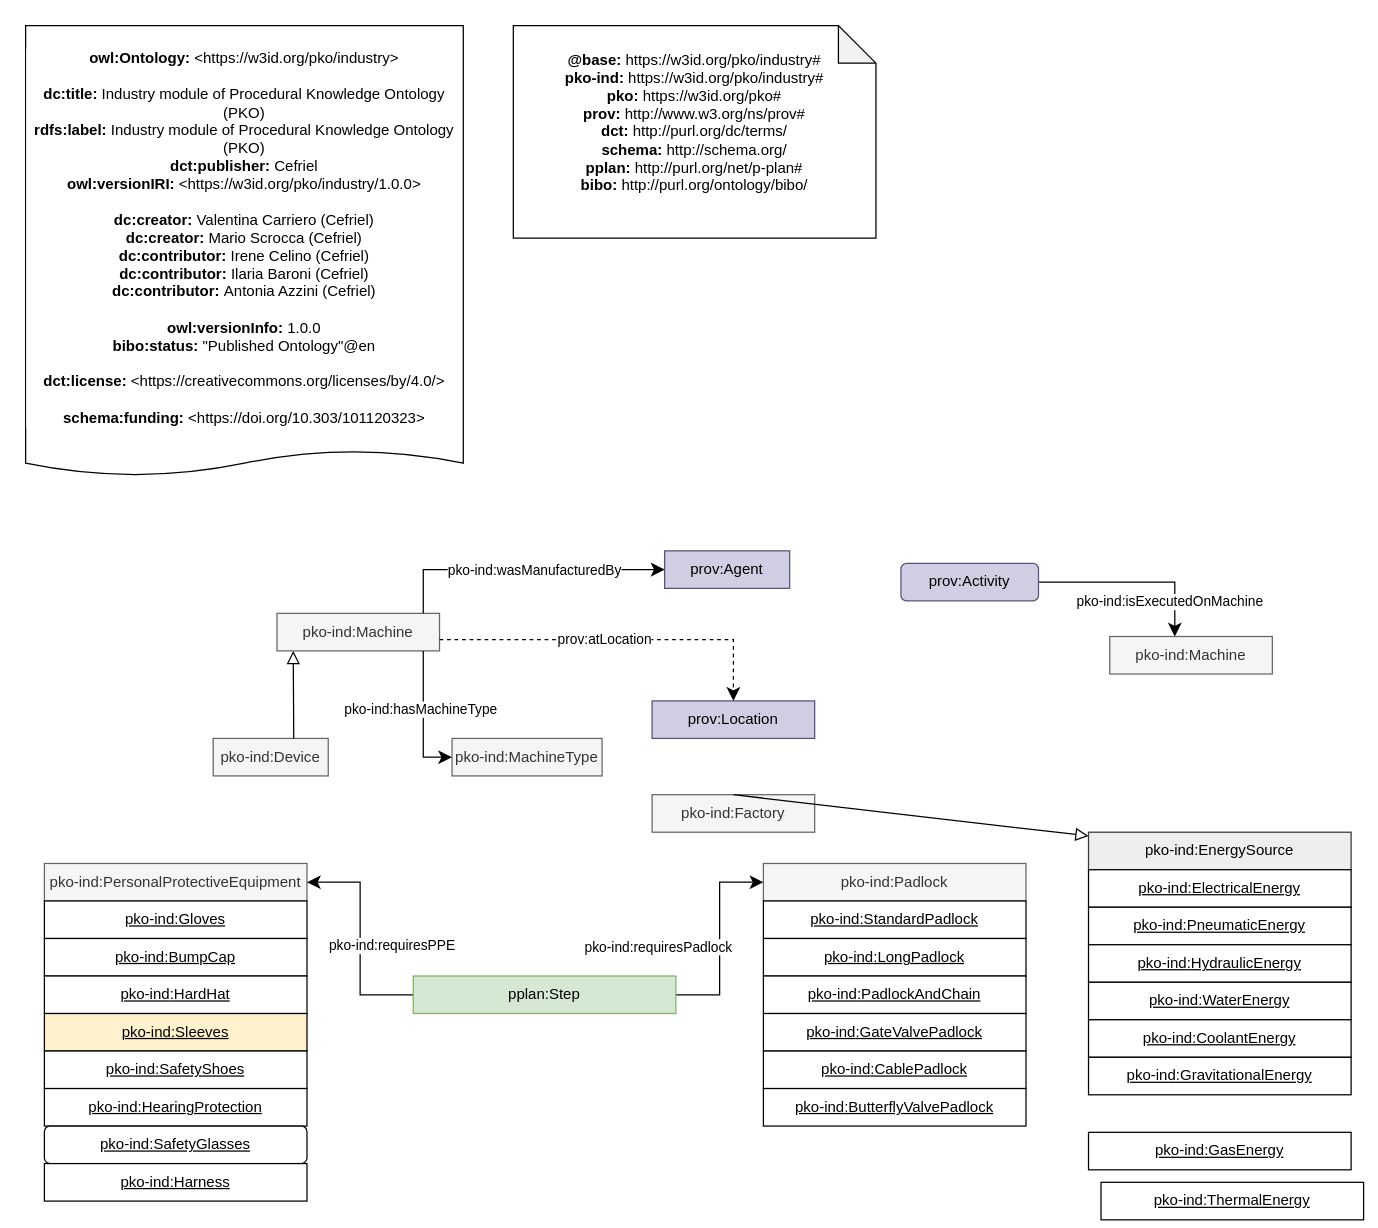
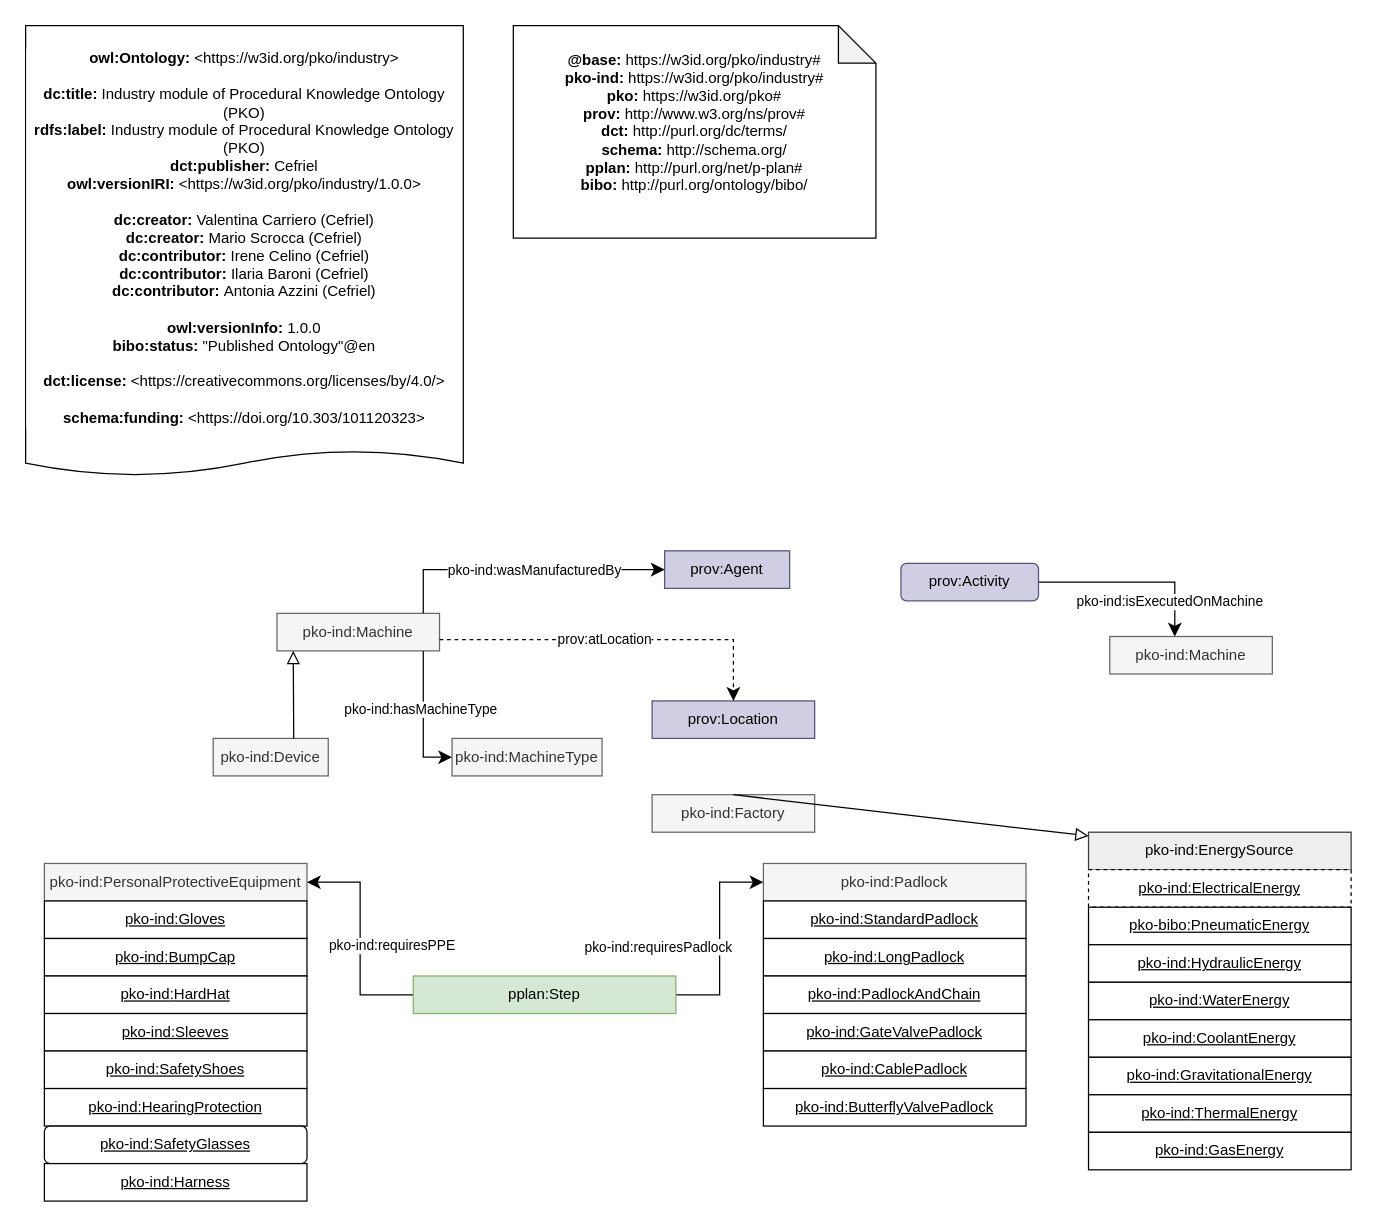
- <mxCell id="39" value="&lt;u&gt;pko-ind:ElectricalEnergy&lt;/u&gt;" style="rounded=0;whiteSpace=wrap;html=1;snapToPoint=1;points=[[0.1,0],[0.2,0],[0.3,0],[0.4,0],[0.5,0],[0.6,0],[0.7,0],[0.8,0],[0.9,0],[0,0.1],[0,0.3],[0,0.5],[0,0.7],[0,0.9],[0.1,1],[0.2,1],[0.3,1],[0.4,1],[0.5,1],[0.6,1],[0.7,1],[0.8,1],[0.9,1],[1,0.1],[1,0.3],[1,0.5],[1,0.7],[1,0.9]];" parent="1" vertex="1"><mxGeometry x="870" y="695" width="210" height="30" as="geometry" /></mxCell>
+ <mxCell id="39" value="&lt;u&gt;pko-ind:ElectricalEnergy&lt;/u&gt;" style="rounded=0;whiteSpace=wrap;html=1;snapToPoint=1;points=[[0.1,0],[0.2,0],[0.3,0],[0.4,0],[0.5,0],[0.6,0],[0.7,0],[0.8,0],[0.9,0],[0,0.1],[0,0.3],[0,0.5],[0,0.7],[0,0.9],[0.1,1],[0.2,1],[0.3,1],[0.4,1],[0.5,1],[0.6,1],[0.7,1],[0.8,1],[0.9,1],[1,0.1],[1,0.3],[1,0.5],[1,0.7],[1,0.9]];dashed=1;" parent="1" vertex="1"><mxGeometry x="870" y="695" width="210" height="30" as="geometry" /></mxCell>
- <mxCell id="40" value="&lt;u style=&quot;border-color: var(--border-color);&quot;&gt;pko-ind&lt;/u&gt;&lt;u&gt;:PneumaticEnergy&lt;/u&gt;" style="rounded=0;whiteSpace=wrap;html=1;snapToPoint=1;points=[[0.1,0],[0.2,0],[0.3,0],[0.4,0],[0.5,0],[0.6,0],[0.7,0],[0.8,0],[0.9,0],[0,0.1],[0,0.3],[0,0.5],[0,0.7],[0,0.9],[0.1,1],[0.2,1],[0.3,1],[0.4,1],[0.5,1],[0.6,1],[0.7,1],[0.8,1],[0.9,1],[1,0.1],[1,0.3],[1,0.5],[1,0.7],[1,0.9]];" parent="1" vertex="1"><mxGeometry x="870" y="725" width="210" height="30" as="geometry" /></mxCell>
+ <mxCell id="40" value="&lt;u style=&quot;border-color: var(--border-color);&quot;&gt;pko-bibo&lt;/u&gt;&lt;u&gt;:PneumaticEnergy&lt;/u&gt;" style="rounded=0;whiteSpace=wrap;html=1;snapToPoint=1;points=[[0.1,0],[0.2,0],[0.3,0],[0.4,0],[0.5,0],[0.6,0],[0.7,0],[0.8,0],[0.9,0],[0,0.1],[0,0.3],[0,0.5],[0,0.7],[0,0.9],[0.1,1],[0.2,1],[0.3,1],[0.4,1],[0.5,1],[0.6,1],[0.7,1],[0.8,1],[0.9,1],[1,0.1],[1,0.3],[1,0.5],[1,0.7],[1,0.9]];" parent="1" vertex="1"><mxGeometry x="870" y="725" width="210" height="30" as="geometry" /></mxCell>
- <mxCell id="22" value="&lt;u style=&quot;border-color: var(--border-color);&quot;&gt;pko-ind&lt;/u&gt;&lt;u&gt;:Sleeves&lt;/u&gt;" style="rounded=0;whiteSpace=wrap;html=1;snapToPoint=1;points=[[0.1,0],[0.2,0],[0.3,0],[0.4,0],[0.5,0],[0.6,0],[0.7,0],[0.8,0],[0.9,0],[0,0.1],[0,0.3],[0,0.5],[0,0.7],[0,0.9],[0.1,1],[0.2,1],[0.3,1],[0.4,1],[0.5,1],[0.6,1],[0.7,1],[0.8,1],[0.9,1],[1,0.1],[1,0.3],[1,0.5],[1,0.7],[1,0.9]];fillColor=#fff2cc;" parent="1" vertex="1"><mxGeometry x="35" y="810" width="210" height="30" as="geometry" /></mxCell>
+ <mxCell id="22" value="&lt;u style=&quot;border-color: var(--border-color);&quot;&gt;pko-ind&lt;/u&gt;&lt;u&gt;:Sleeves&lt;/u&gt;" style="rounded=0;whiteSpace=wrap;html=1;snapToPoint=1;points=[[0.1,0],[0.2,0],[0.3,0],[0.4,0],[0.5,0],[0.6,0],[0.7,0],[0.8,0],[0.9,0],[0,0.1],[0,0.3],[0,0.5],[0,0.7],[0,0.9],[0.1,1],[0.2,1],[0.3,1],[0.4,1],[0.5,1],[0.6,1],[0.7,1],[0.8,1],[0.9,1],[1,0.1],[1,0.3],[1,0.5],[1,0.7],[1,0.9]];" parent="1" vertex="1"><mxGeometry x="35" y="810" width="210" height="30" as="geometry" /></mxCell>
- <mxCell id="45" value="&lt;u style=&quot;border-color: var(--border-color);&quot;&gt;pko-ind&lt;/u&gt;&lt;u&gt;:ThermalEnergy&lt;/u&gt;" style="rounded=0;whiteSpace=wrap;html=1;snapToPoint=1;points=[[0.1,0],[0.2,0],[0.3,0],[0.4,0],[0.5,0],[0.6,0],[0.7,0],[0.8,0],[0.9,0],[0,0.1],[0,0.3],[0,0.5],[0,0.7],[0,0.9],[0.1,1],[0.2,1],[0.3,1],[0.4,1],[0.5,1],[0.6,1],[0.7,1],[0.8,1],[0.9,1],[1,0.1],[1,0.3],[1,0.5],[1,0.7],[1,0.9]];" parent="1" vertex="1"><mxGeometry x="880" y="945" width="210" height="30" as="geometry" /></mxCell>
+ <mxCell id="45" value="&lt;u style=&quot;border-color: var(--border-color);&quot;&gt;pko-ind&lt;/u&gt;&lt;u&gt;:ThermalEnergy&lt;/u&gt;" style="rounded=0;whiteSpace=wrap;html=1;snapToPoint=1;points=[[0.1,0],[0.2,0],[0.3,0],[0.4,0],[0.5,0],[0.6,0],[0.7,0],[0.8,0],[0.9,0],[0,0.1],[0,0.3],[0,0.5],[0,0.7],[0,0.9],[0.1,1],[0.2,1],[0.3,1],[0.4,1],[0.5,1],[0.6,1],[0.7,1],[0.8,1],[0.9,1],[1,0.1],[1,0.3],[1,0.5],[1,0.7],[1,0.9]];" parent="1" vertex="1"><mxGeometry x="870" y="875" width="210" height="30" as="geometry" /></mxCell>
